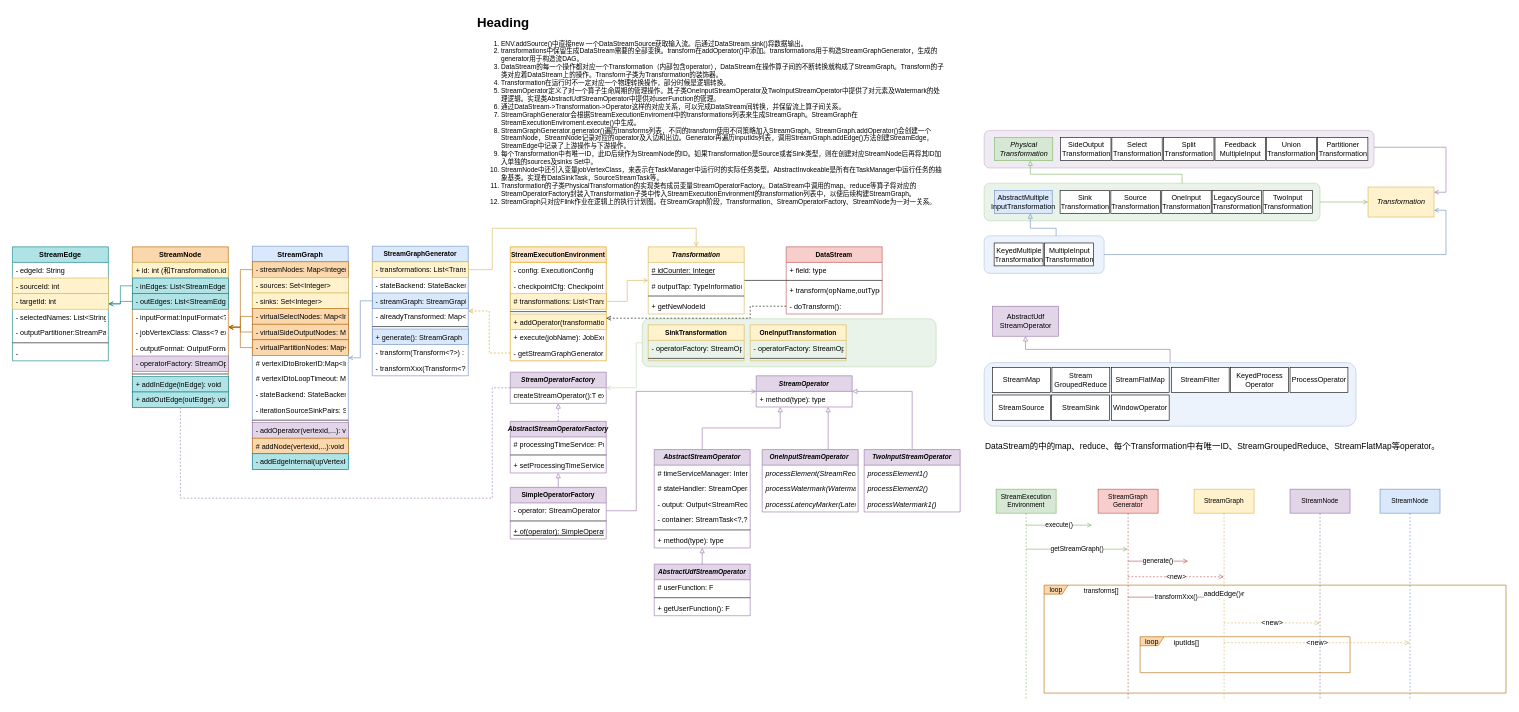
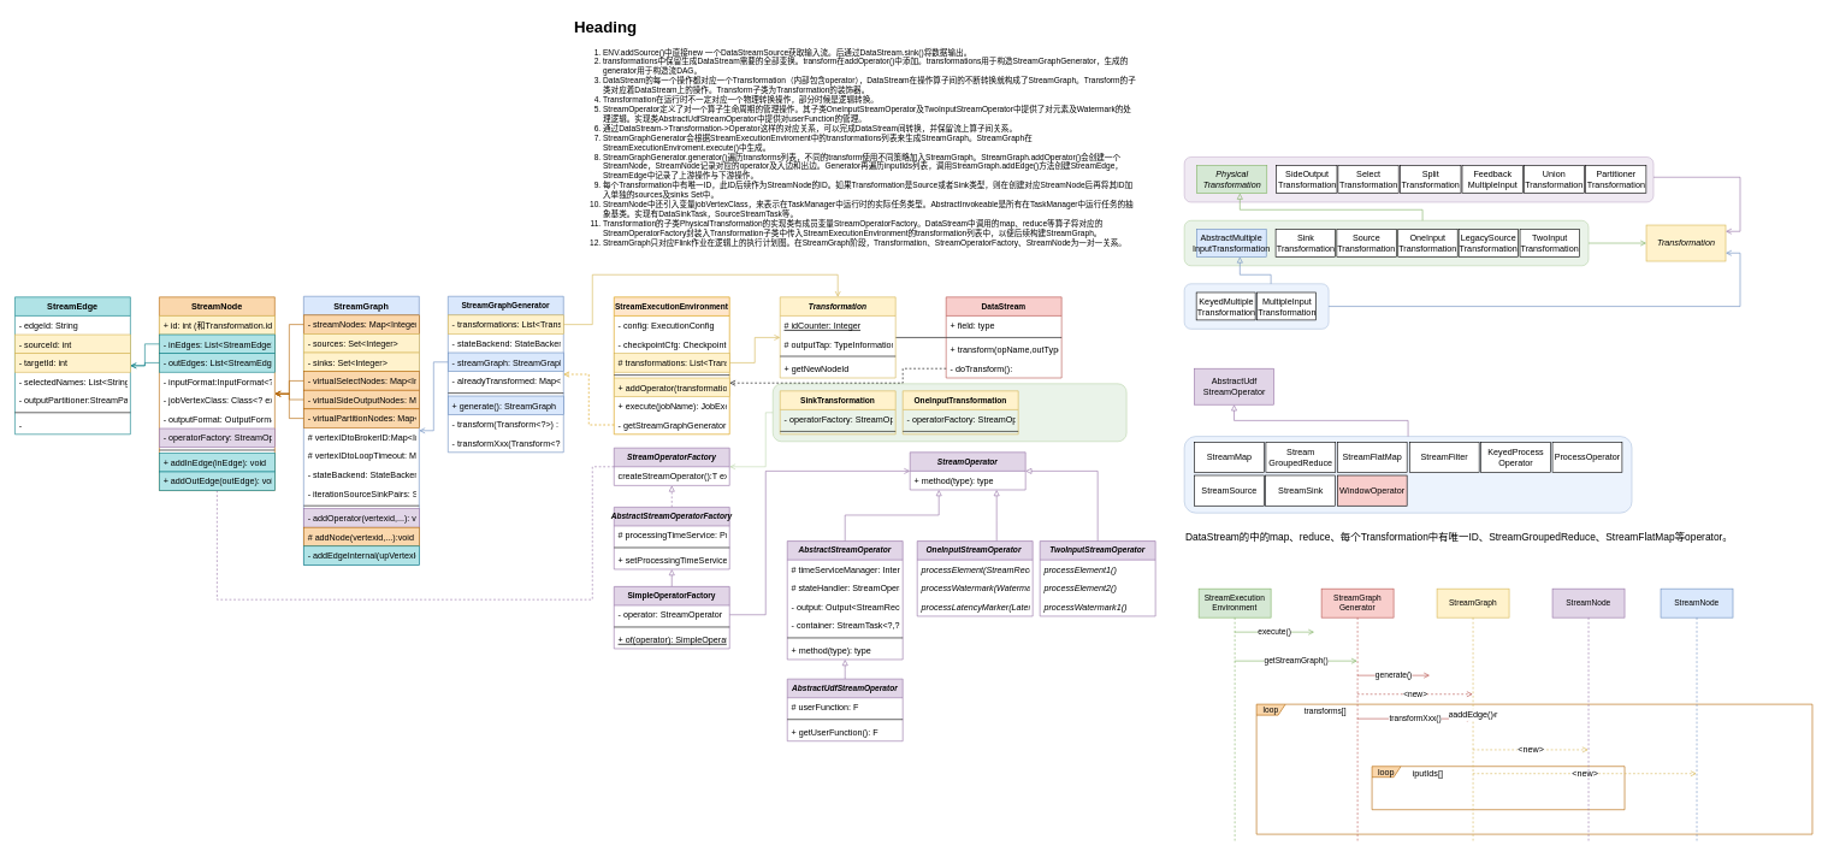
- <mxCell id="88" value="WindowOperator" style="html=1;container=0;" parent="78" vertex="1"><mxGeometry x="212" y="148" width="96.456" height="42.126" as="geometry" /></mxCell>
+ <mxCell id="88" value="WindowOperator" style="html=1;container=0;fillColor=#f8cecc;" parent="78" vertex="1"><mxGeometry x="212" y="148" width="96.456" height="42.126" as="geometry" /></mxCell>
